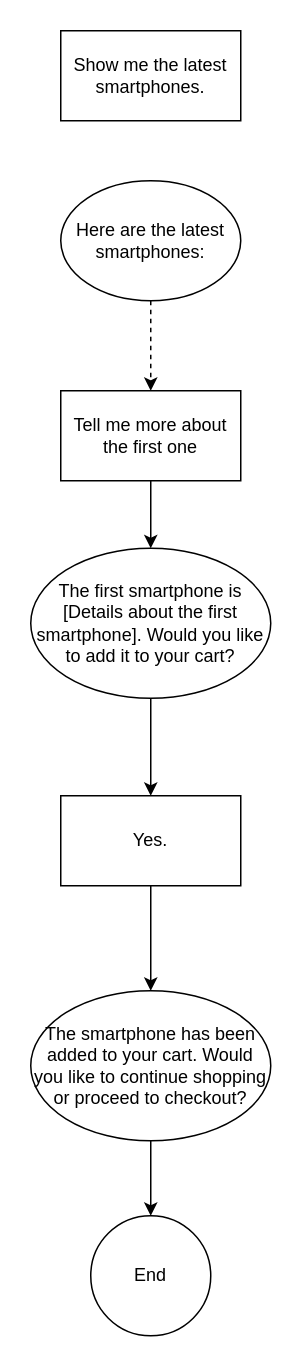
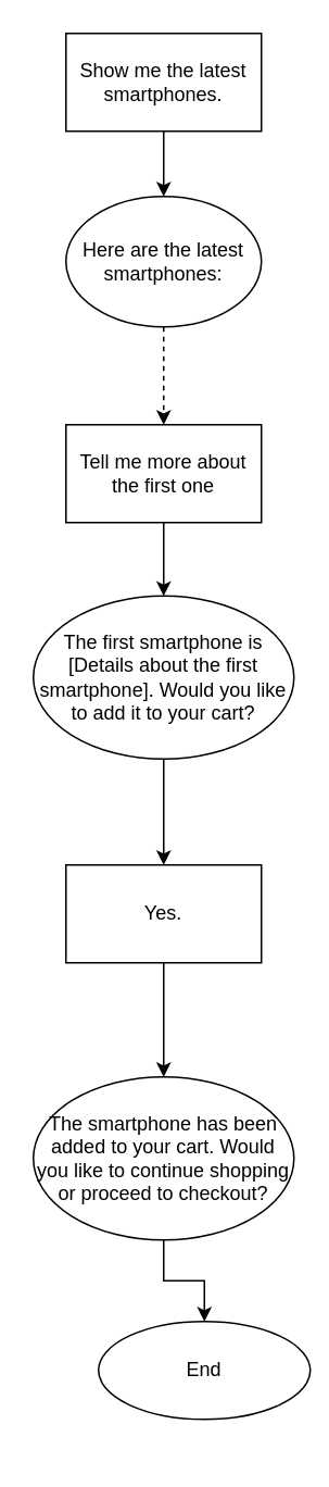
+ <mxCell id="2" value="" style="edgeStyle=orthogonalEdgeStyle;rounded=0;orthogonalLoop=1;jettySize=auto;html=1;" edge="1" parent="1" source="3" target="5"><mxGeometry relative="1" as="geometry" /></mxCell>
- <mxCell id="14" value="End" style="ellipse;whiteSpace=wrap;html=1;aspect=fixed;" vertex="1" parent="1"><mxGeometry x="60" y="810" width="80" height="80" as="geometry" /></mxCell>
+ <mxCell id="14" value="End" style="ellipse;whiteSpace=wrap;html=1;aspect=fixed;" vertex="1" parent="1"><mxGeometry x="60" y="810" width="130" height="60" as="geometry" /></mxCell>
